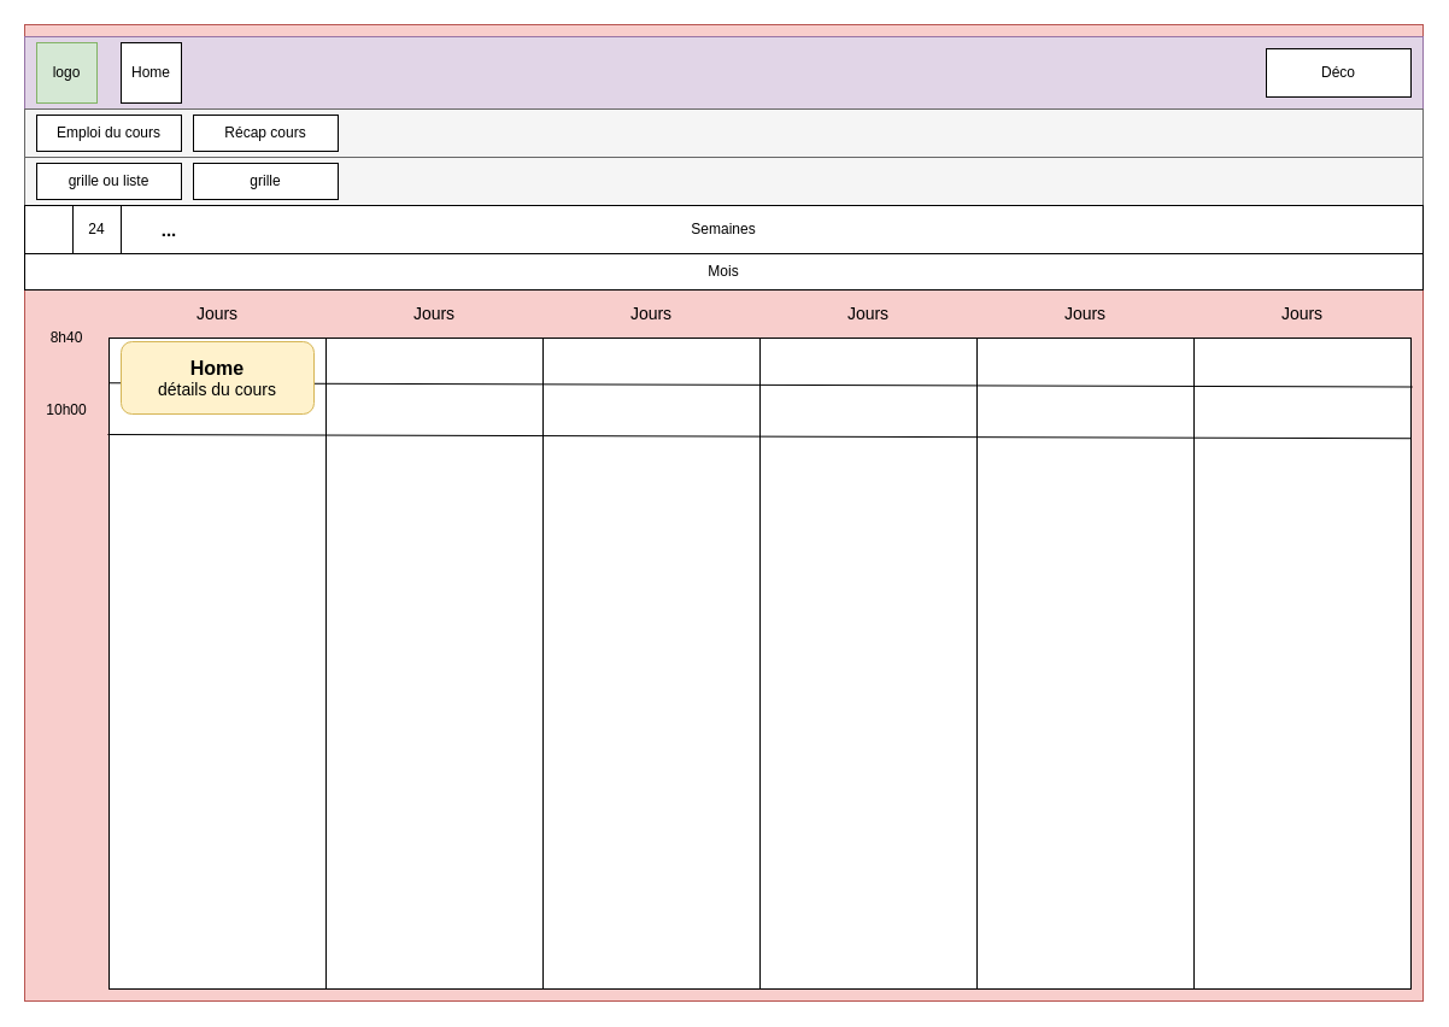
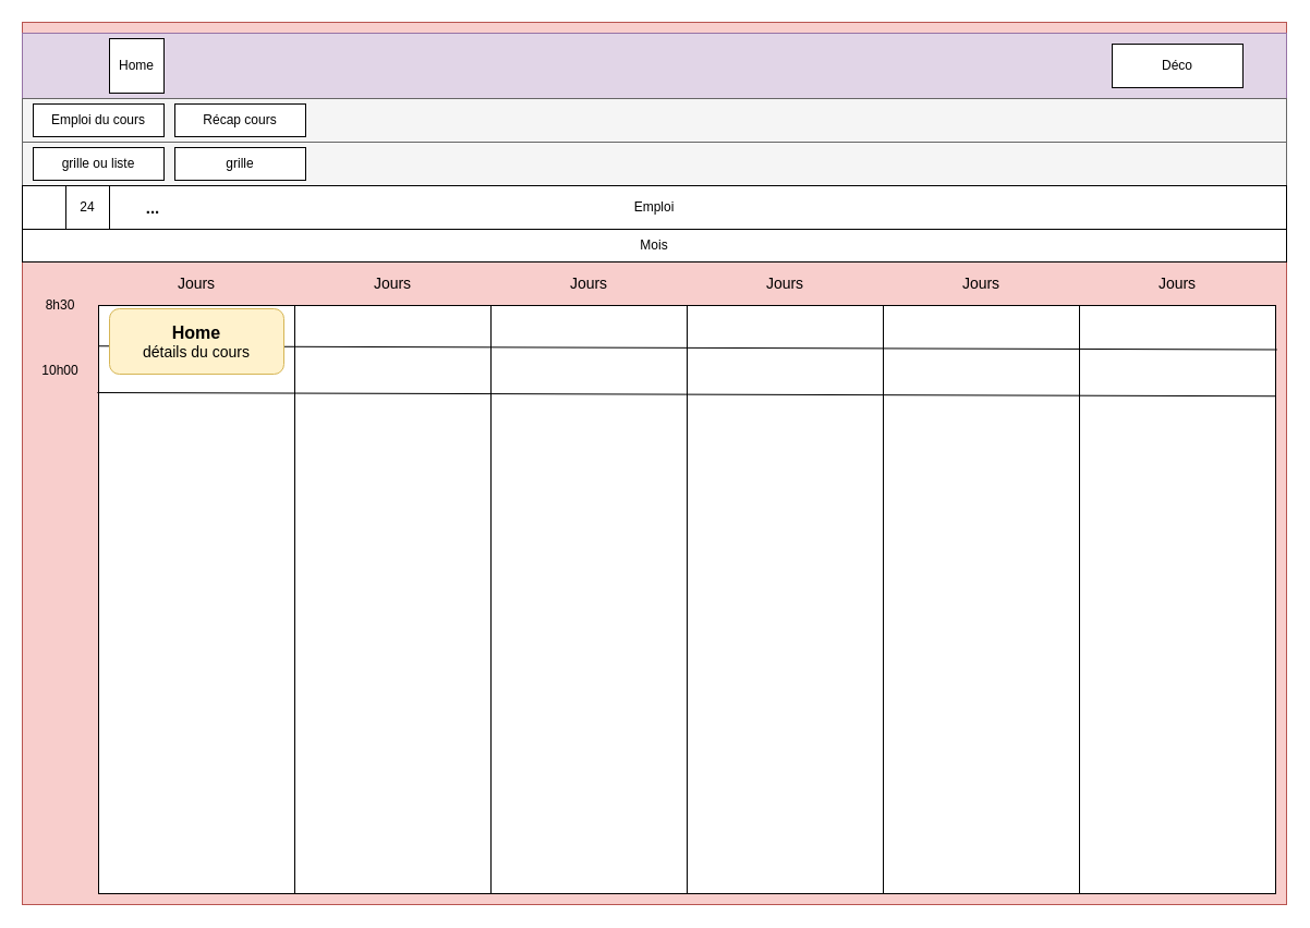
- <mxCell id="4" value="logo" style="whiteSpace=wrap;html=1;aspect=fixed;fillColor=#d5e8d4;strokeColor=#82b366;" vertex="1" parent="1"><mxGeometry x="30" y="35" width="50" height="50" as="geometry" /></mxCell>
- <mxCell id="5" value="Déco" style="rounded=0;whiteSpace=wrap;html=1;" vertex="1" parent="1"><mxGeometry x="1050" y="40" width="120" height="40" as="geometry" /></mxCell>
+ <mxCell id="5" value="Déco" style="rounded=0;whiteSpace=wrap;html=1;" vertex="1" parent="1"><mxGeometry x="1020" y="40" width="120" height="40" as="geometry" /></mxCell>
- <mxCell id="13" value="Semaines" style="rounded=0;whiteSpace=wrap;html=1;" vertex="1" parent="1"><mxGeometry y="170" width="1160" height="40" as="geometry" x="20" /></mxCell>
+ <mxCell id="13" value="Emploi" style="rounded=0;whiteSpace=wrap;html=1;" vertex="1" parent="1"><mxGeometry y="170" width="1160" height="40" as="geometry" x="20" /></mxCell>
- <mxCell id="32" value="8h40" style="text;html=1;strokeColor=none;fillColor=none;align=center;verticalAlign=middle;whiteSpace=wrap;rounded=0;" vertex="1" parent="1"><mxGeometry x="35" y="270" width="40" height="20" as="geometry" /></mxCell>
+ <mxCell id="32" value="8h30" style="text;html=1;strokeColor=none;fillColor=none;align=center;verticalAlign=middle;whiteSpace=wrap;rounded=0;" vertex="1" parent="1"><mxGeometry x="35" y="270" width="40" height="20" as="geometry" /></mxCell>
